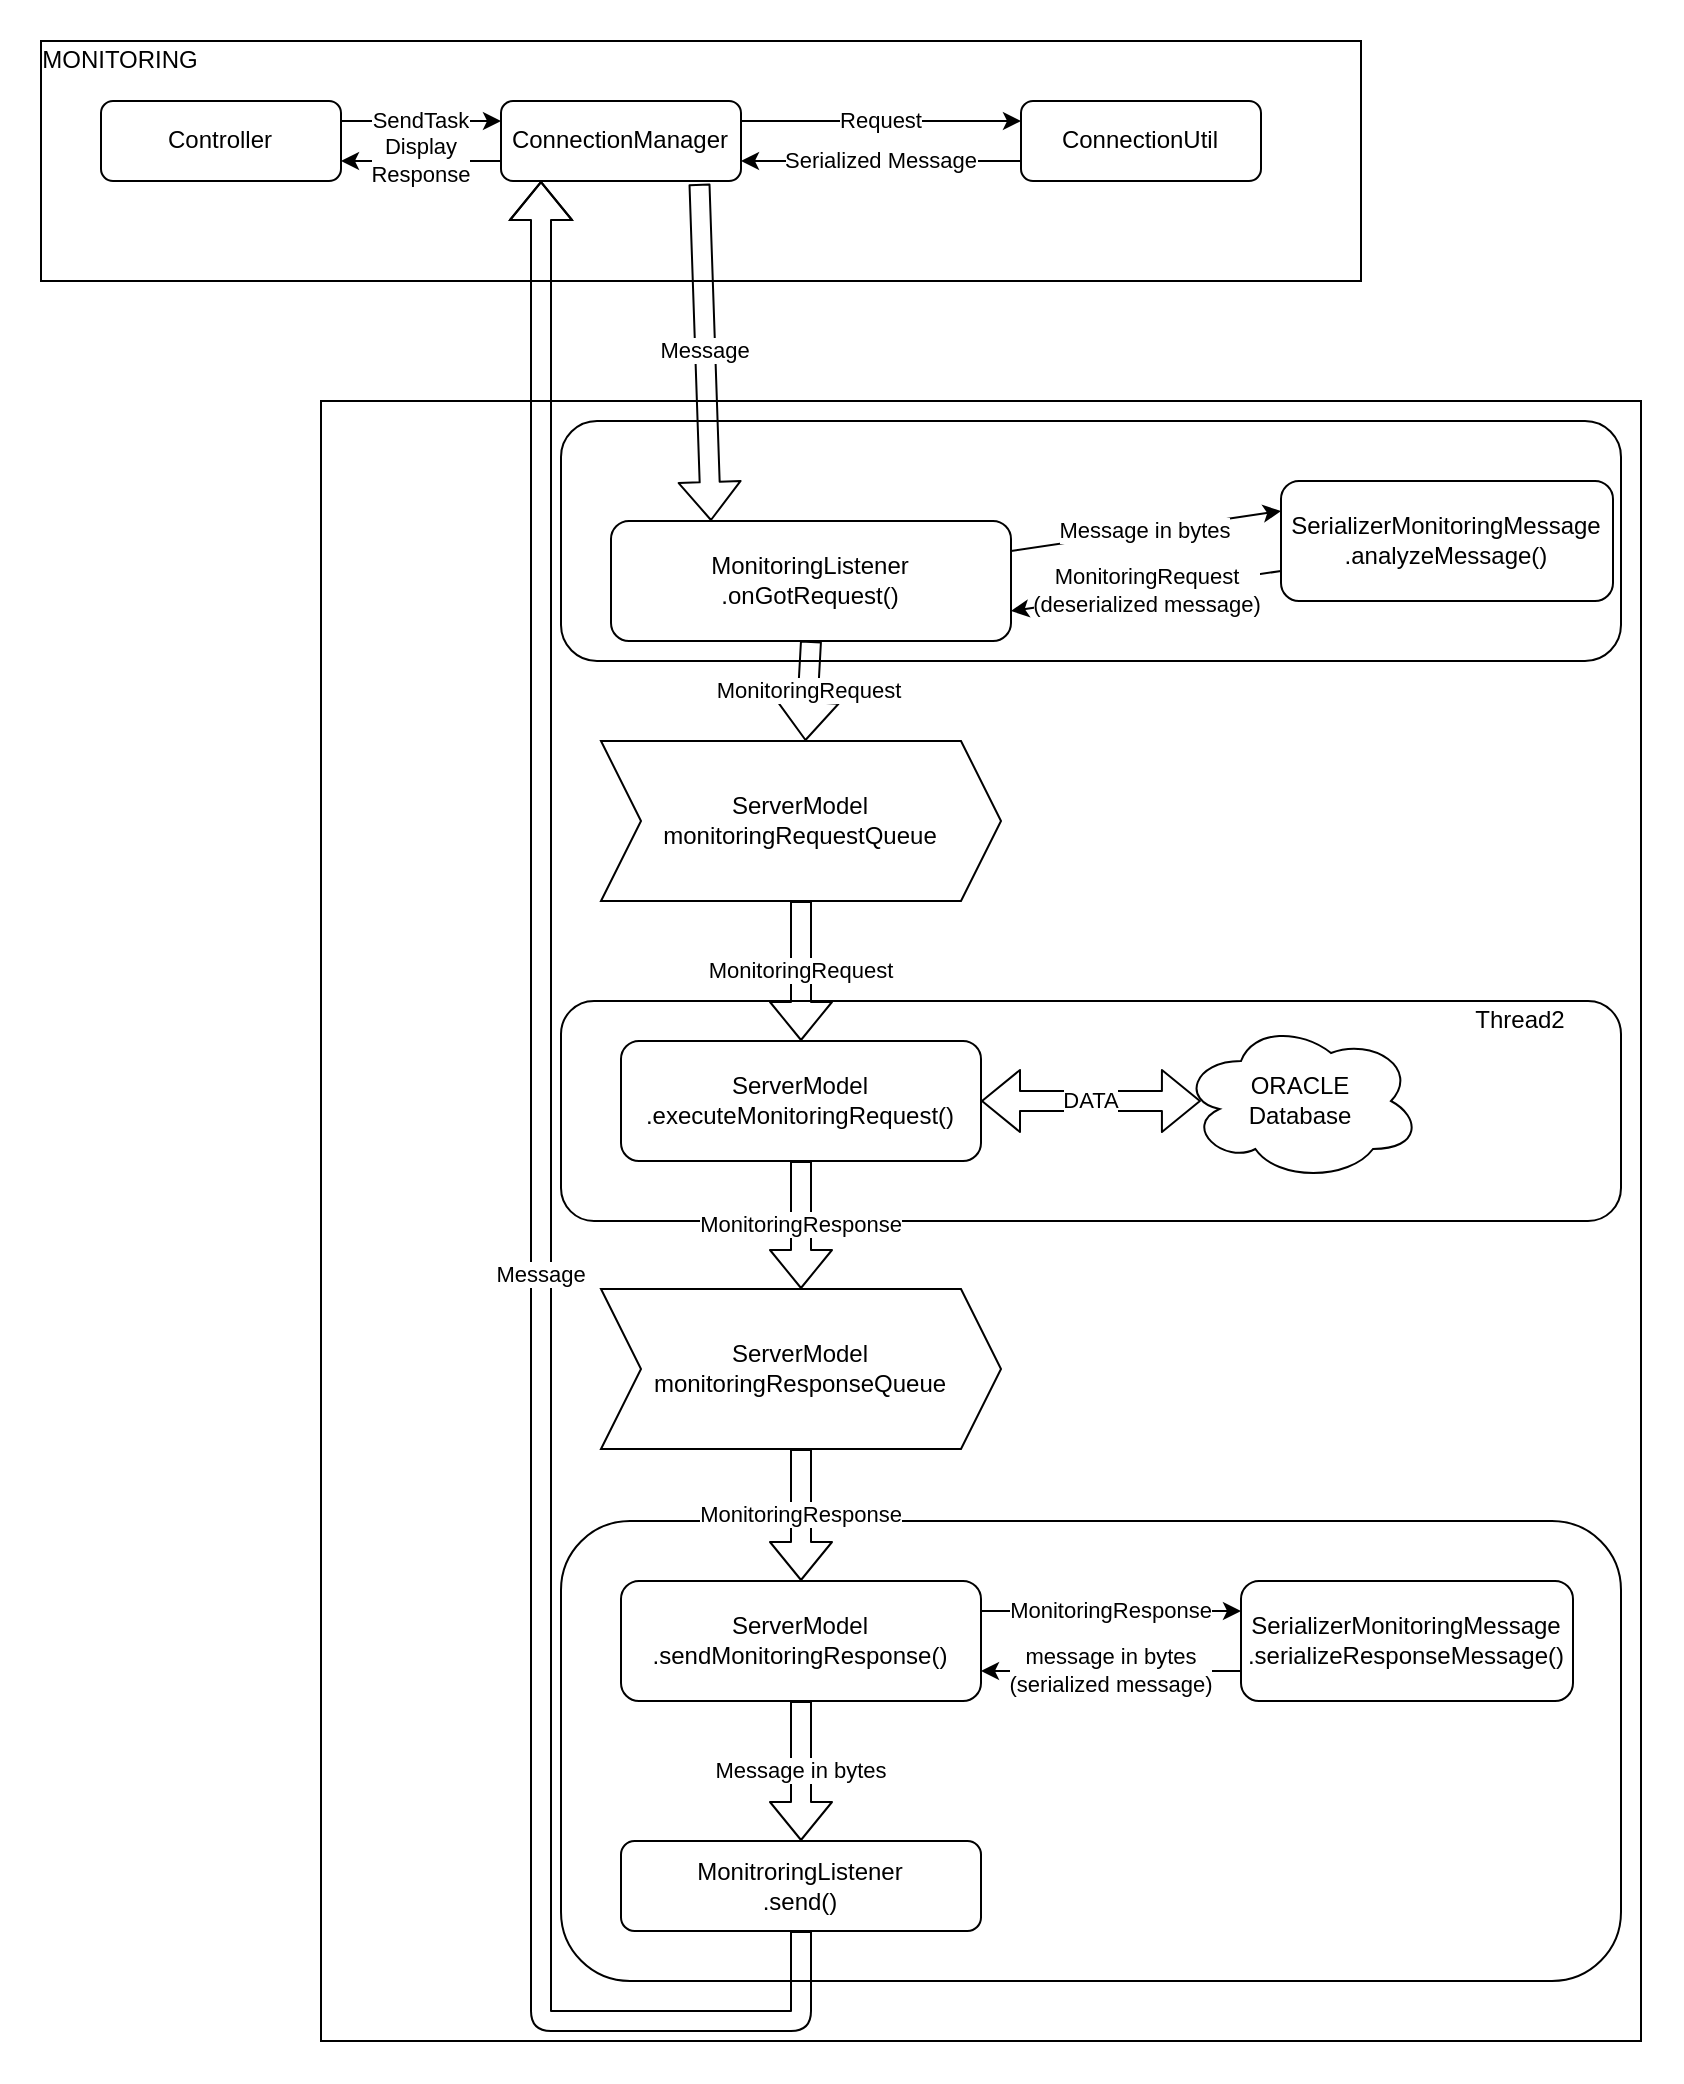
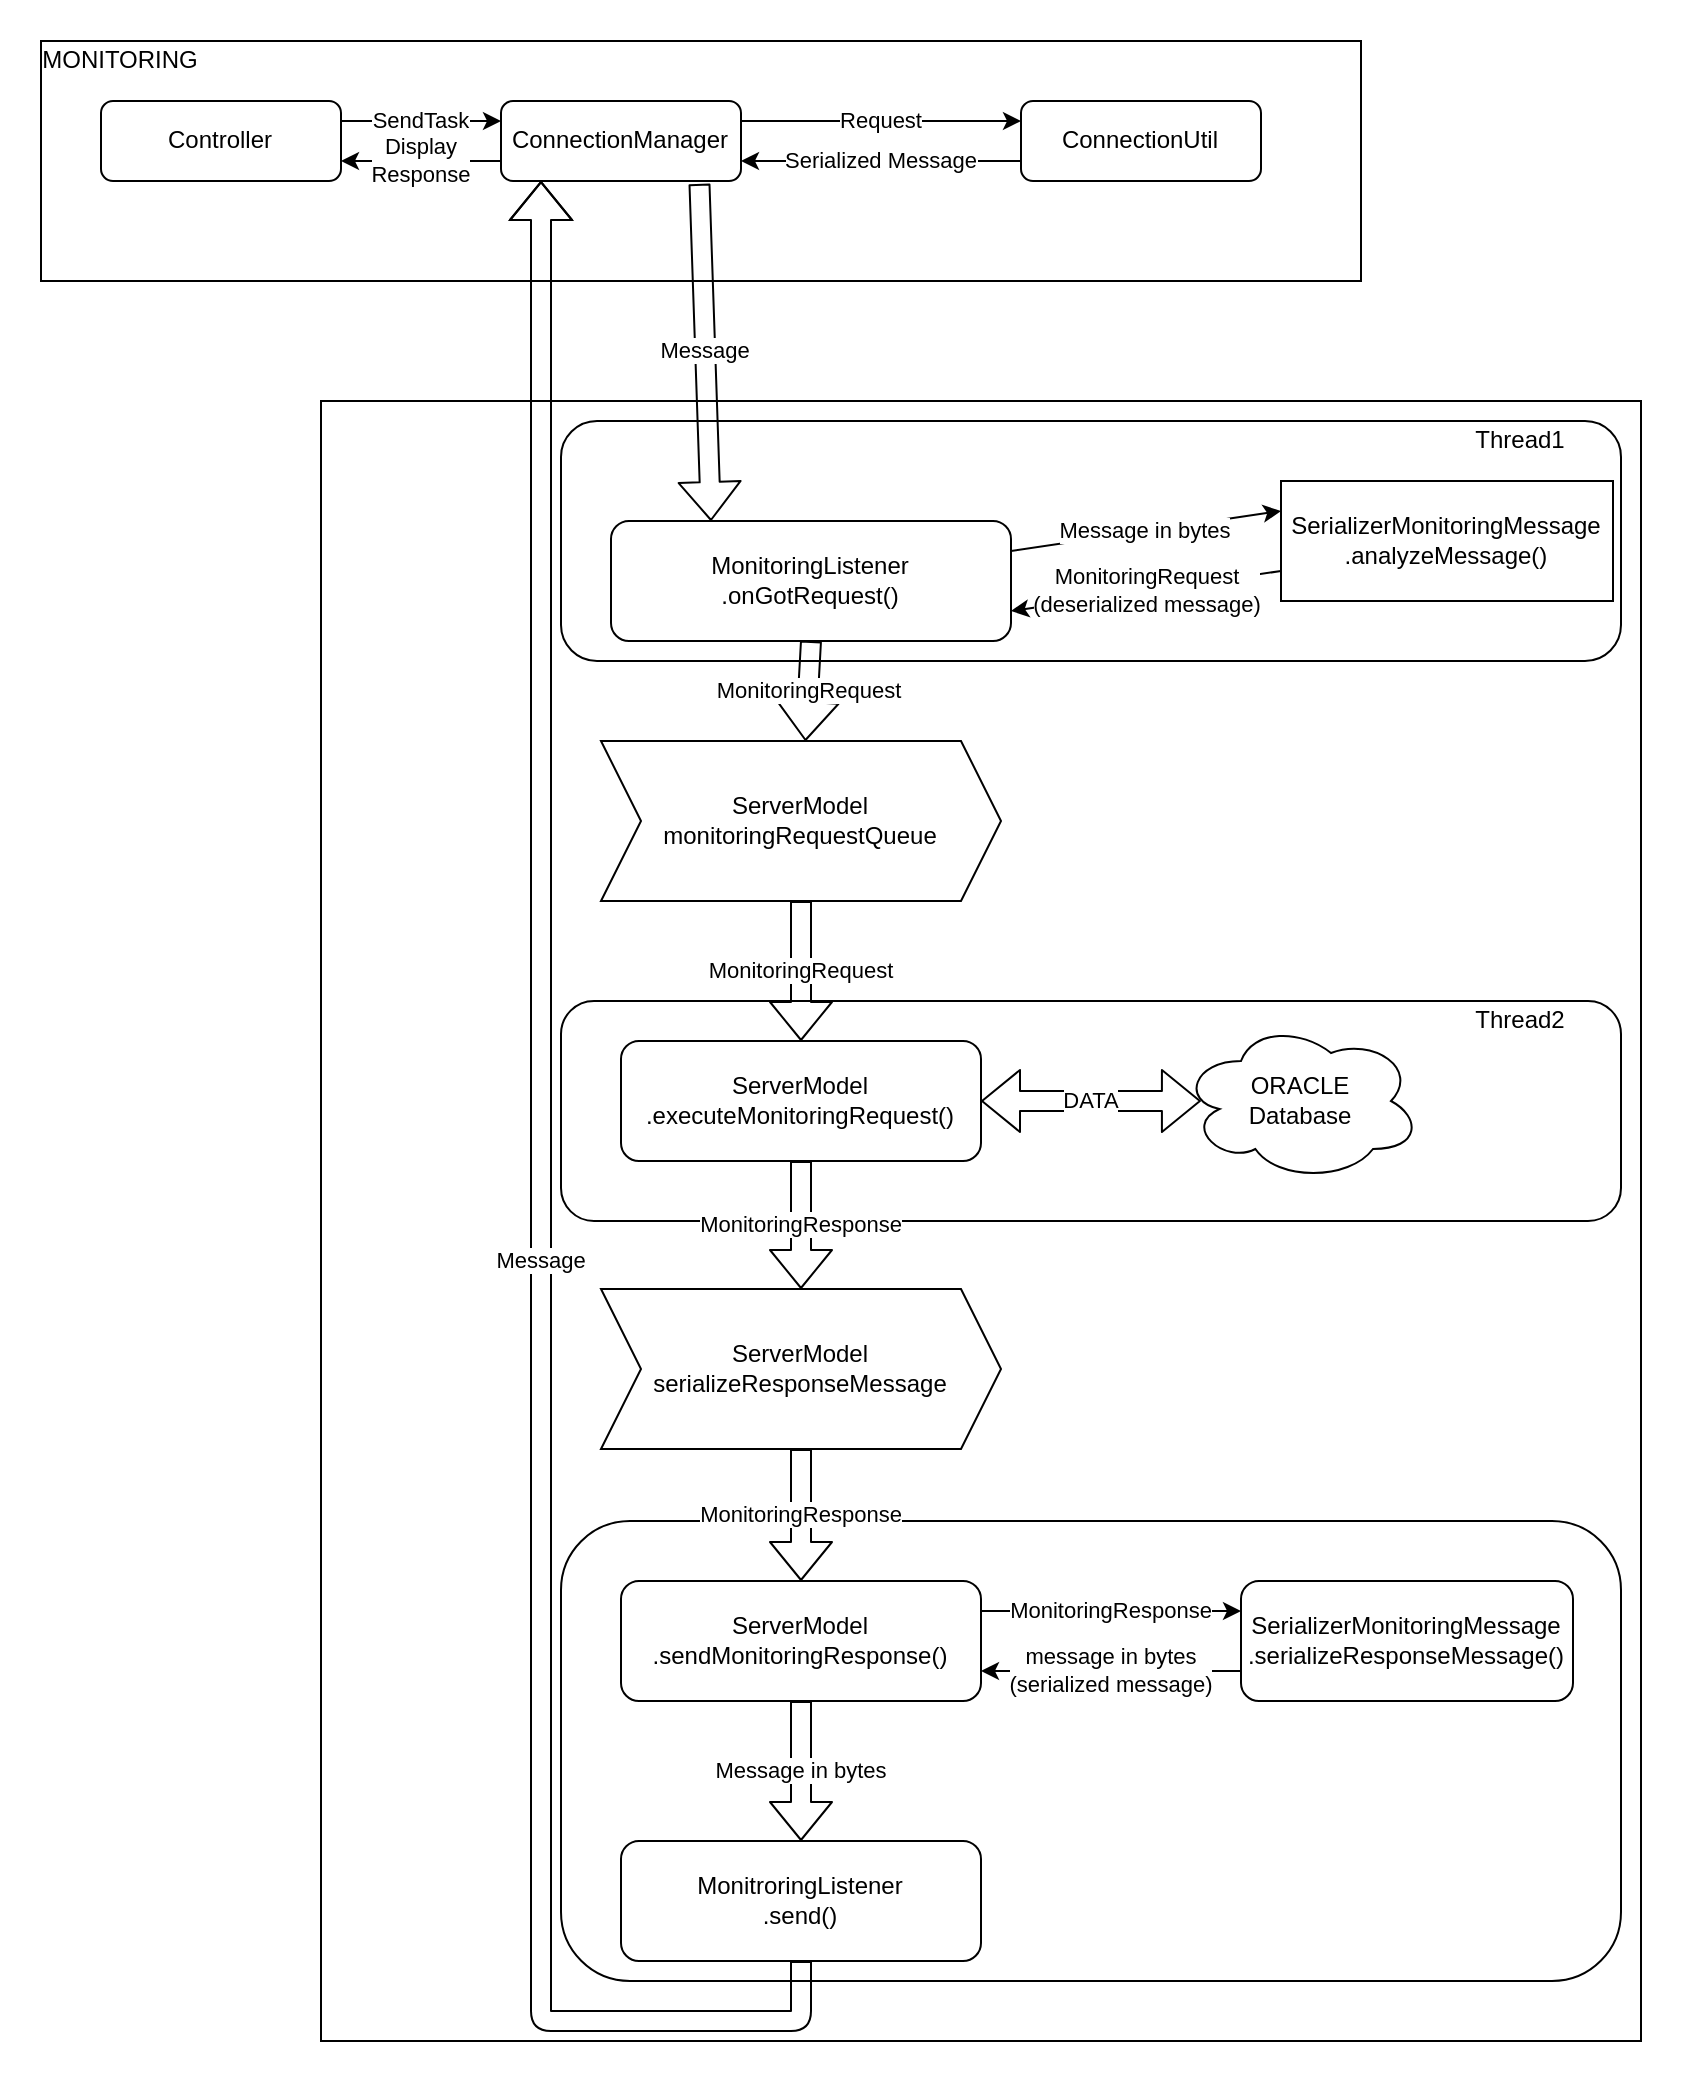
+ <mxCell id="36" value="Thread1" style="text;html=1;strokeColor=none;fillColor=none;align=center;verticalAlign=middle;whiteSpace=wrap;rounded=0;" vertex="1" parent="1"><mxGeometry x="740" y="210" width="40" height="20" as="geometry" /></mxCell>
- <mxCell id="15" value="SerializerMonitoringMessage&lt;br&gt;.analyzeMessage()" style="rounded=1;whiteSpace=wrap;html=1;" vertex="1" parent="1"><mxGeometry x="640" y="240" width="166" height="60" as="geometry" /></mxCell>
+ <mxCell id="15" value="SerializerMonitoringMessage&lt;br&gt;.analyzeMessage()" style="whiteSpace=wrap;html=1;rounded=0;" vertex="1" parent="1"><mxGeometry x="640" y="240" width="166" height="60" as="geometry" /></mxCell>
- <mxCell id="24" value="ServerModel&lt;br&gt;monitoringResponseQueue" style="shape=step;perimeter=stepPerimeter;whiteSpace=wrap;html=1;fixedSize=1;" vertex="1" parent="1"><mxGeometry x="300" y="644" width="200" height="80" as="geometry" /></mxCell>
+ <mxCell id="24" value="ServerModel&lt;br&gt;serializeResponseMessage" style="shape=step;perimeter=stepPerimeter;whiteSpace=wrap;html=1;fixedSize=1;" vertex="1" parent="1"><mxGeometry x="300" y="644" width="200" height="80" as="geometry" /></mxCell>
- <mxCell id="32" value="MonitroringListener&lt;br&gt;.send()" style="rounded=1;whiteSpace=wrap;html=1;" vertex="1" parent="1"><mxGeometry x="310" y="920" width="180" height="45" as="geometry" /></mxCell>
+ <mxCell id="32" value="MonitroringListener&lt;br&gt;.send()" style="rounded=1;whiteSpace=wrap;html=1;" vertex="1" parent="1"><mxGeometry x="310" y="920" width="180" height="60" as="geometry" /></mxCell>
